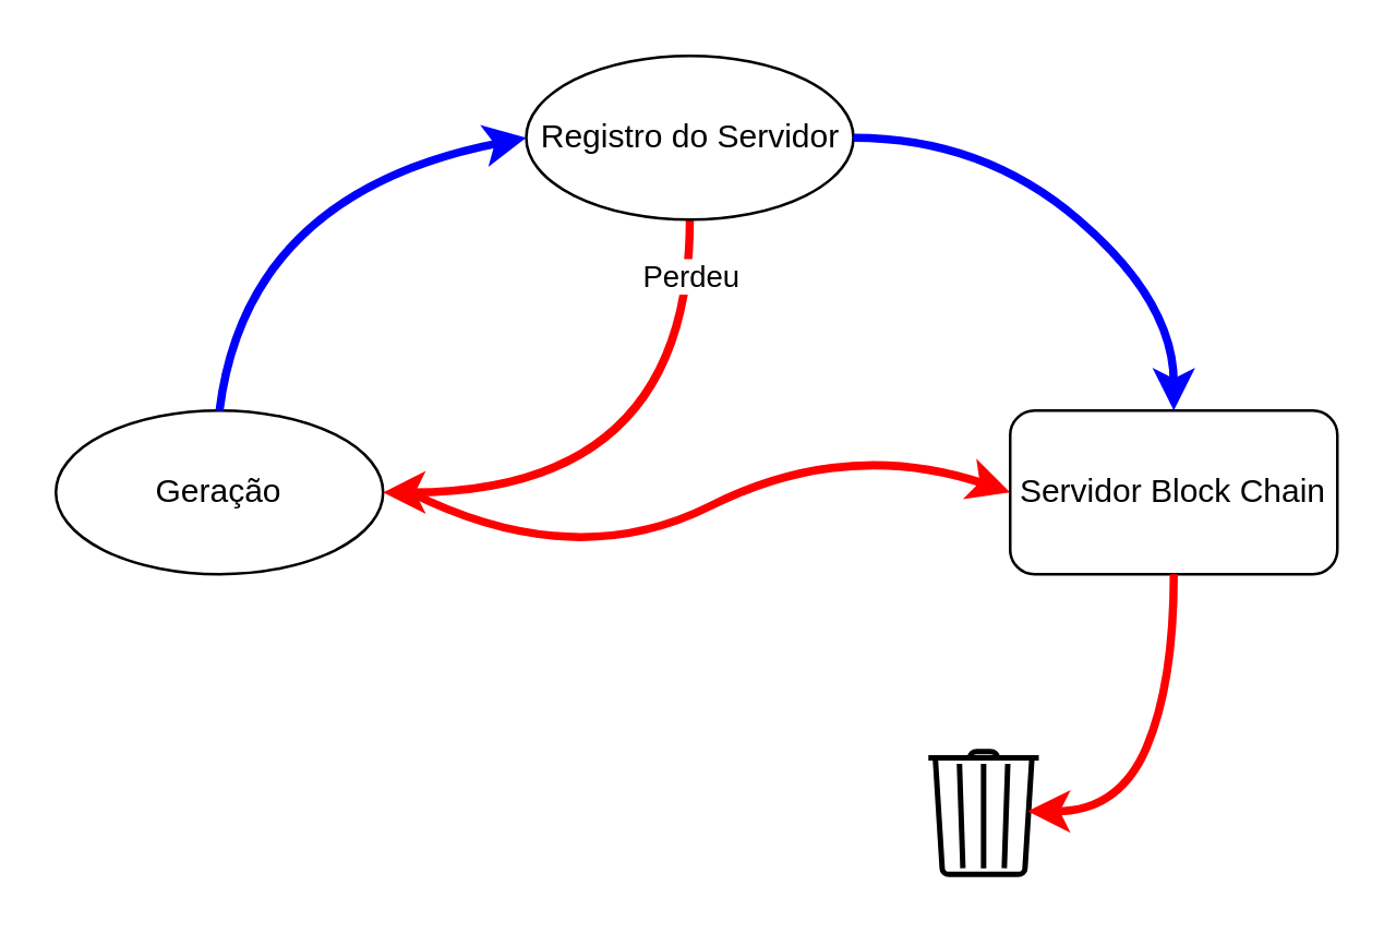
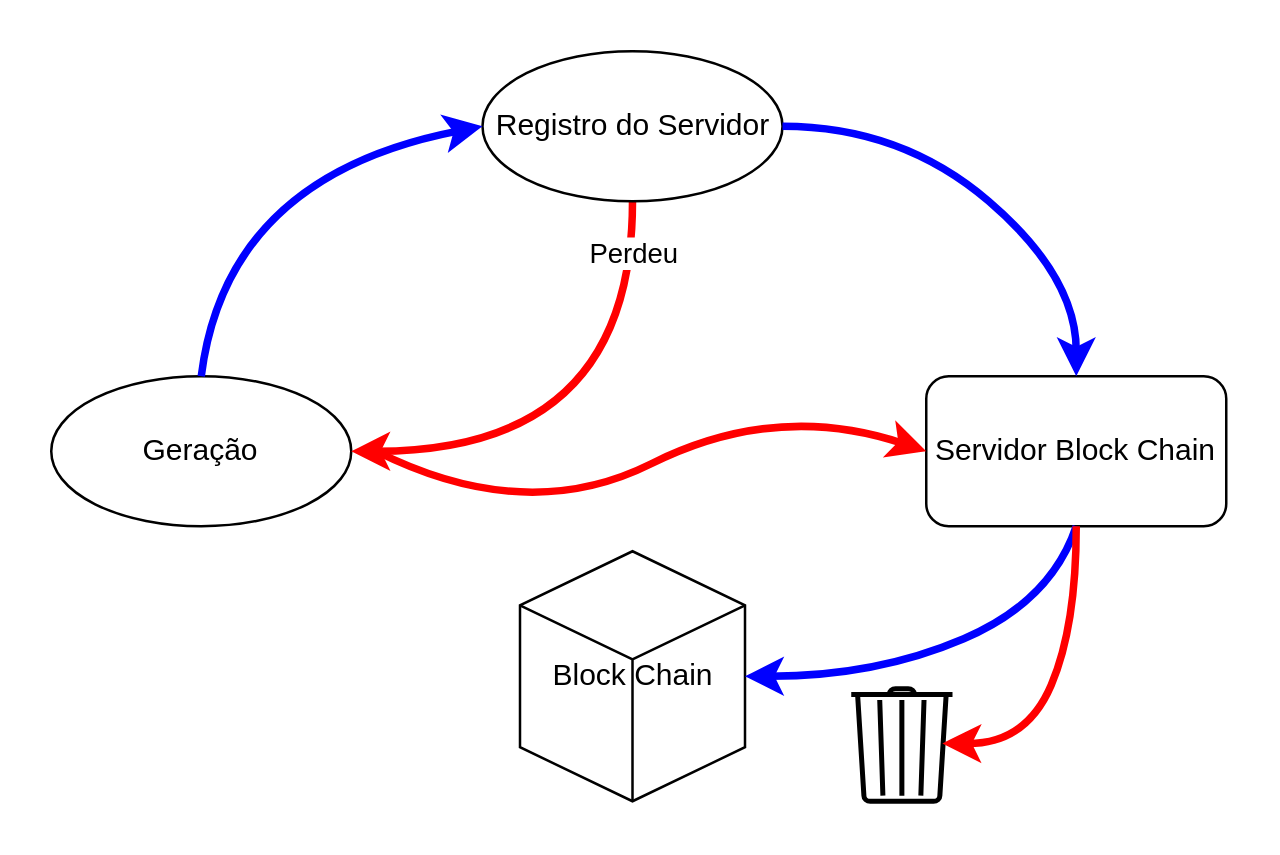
+ <mxCell id="10" value="" style="curved=1;endArrow=classic;html=1;fontSize=12;exitX=0.5;exitY=1;exitDx=0;exitDy=0;entryX=1;entryY=0.5;entryDx=0;entryDy=0;entryPerimeter=0;strokeColor=#0000FF;strokeWidth=3;" parent="1" source="6" target="9" edge="1"><mxGeometry width="50" height="50" relative="1" as="geometry"><mxPoint x="310" y="330" as="sourcePoint" /><mxPoint x="360" y="280" as="targetPoint" /><Array as="points"><mxPoint x="420" y="240" /><mxPoint x="350" y="270" /></Array></mxGeometry></mxCell>
+ <mxCell id="9" value="Block Chain" style="html=1;whiteSpace=wrap;shape=isoCube2;backgroundOutline=1;isoAngle=15;fontSize=12;" parent="1" vertex="1"><mxGeometry x="207.5" y="220" width="90" height="100" as="geometry" /></mxCell>
